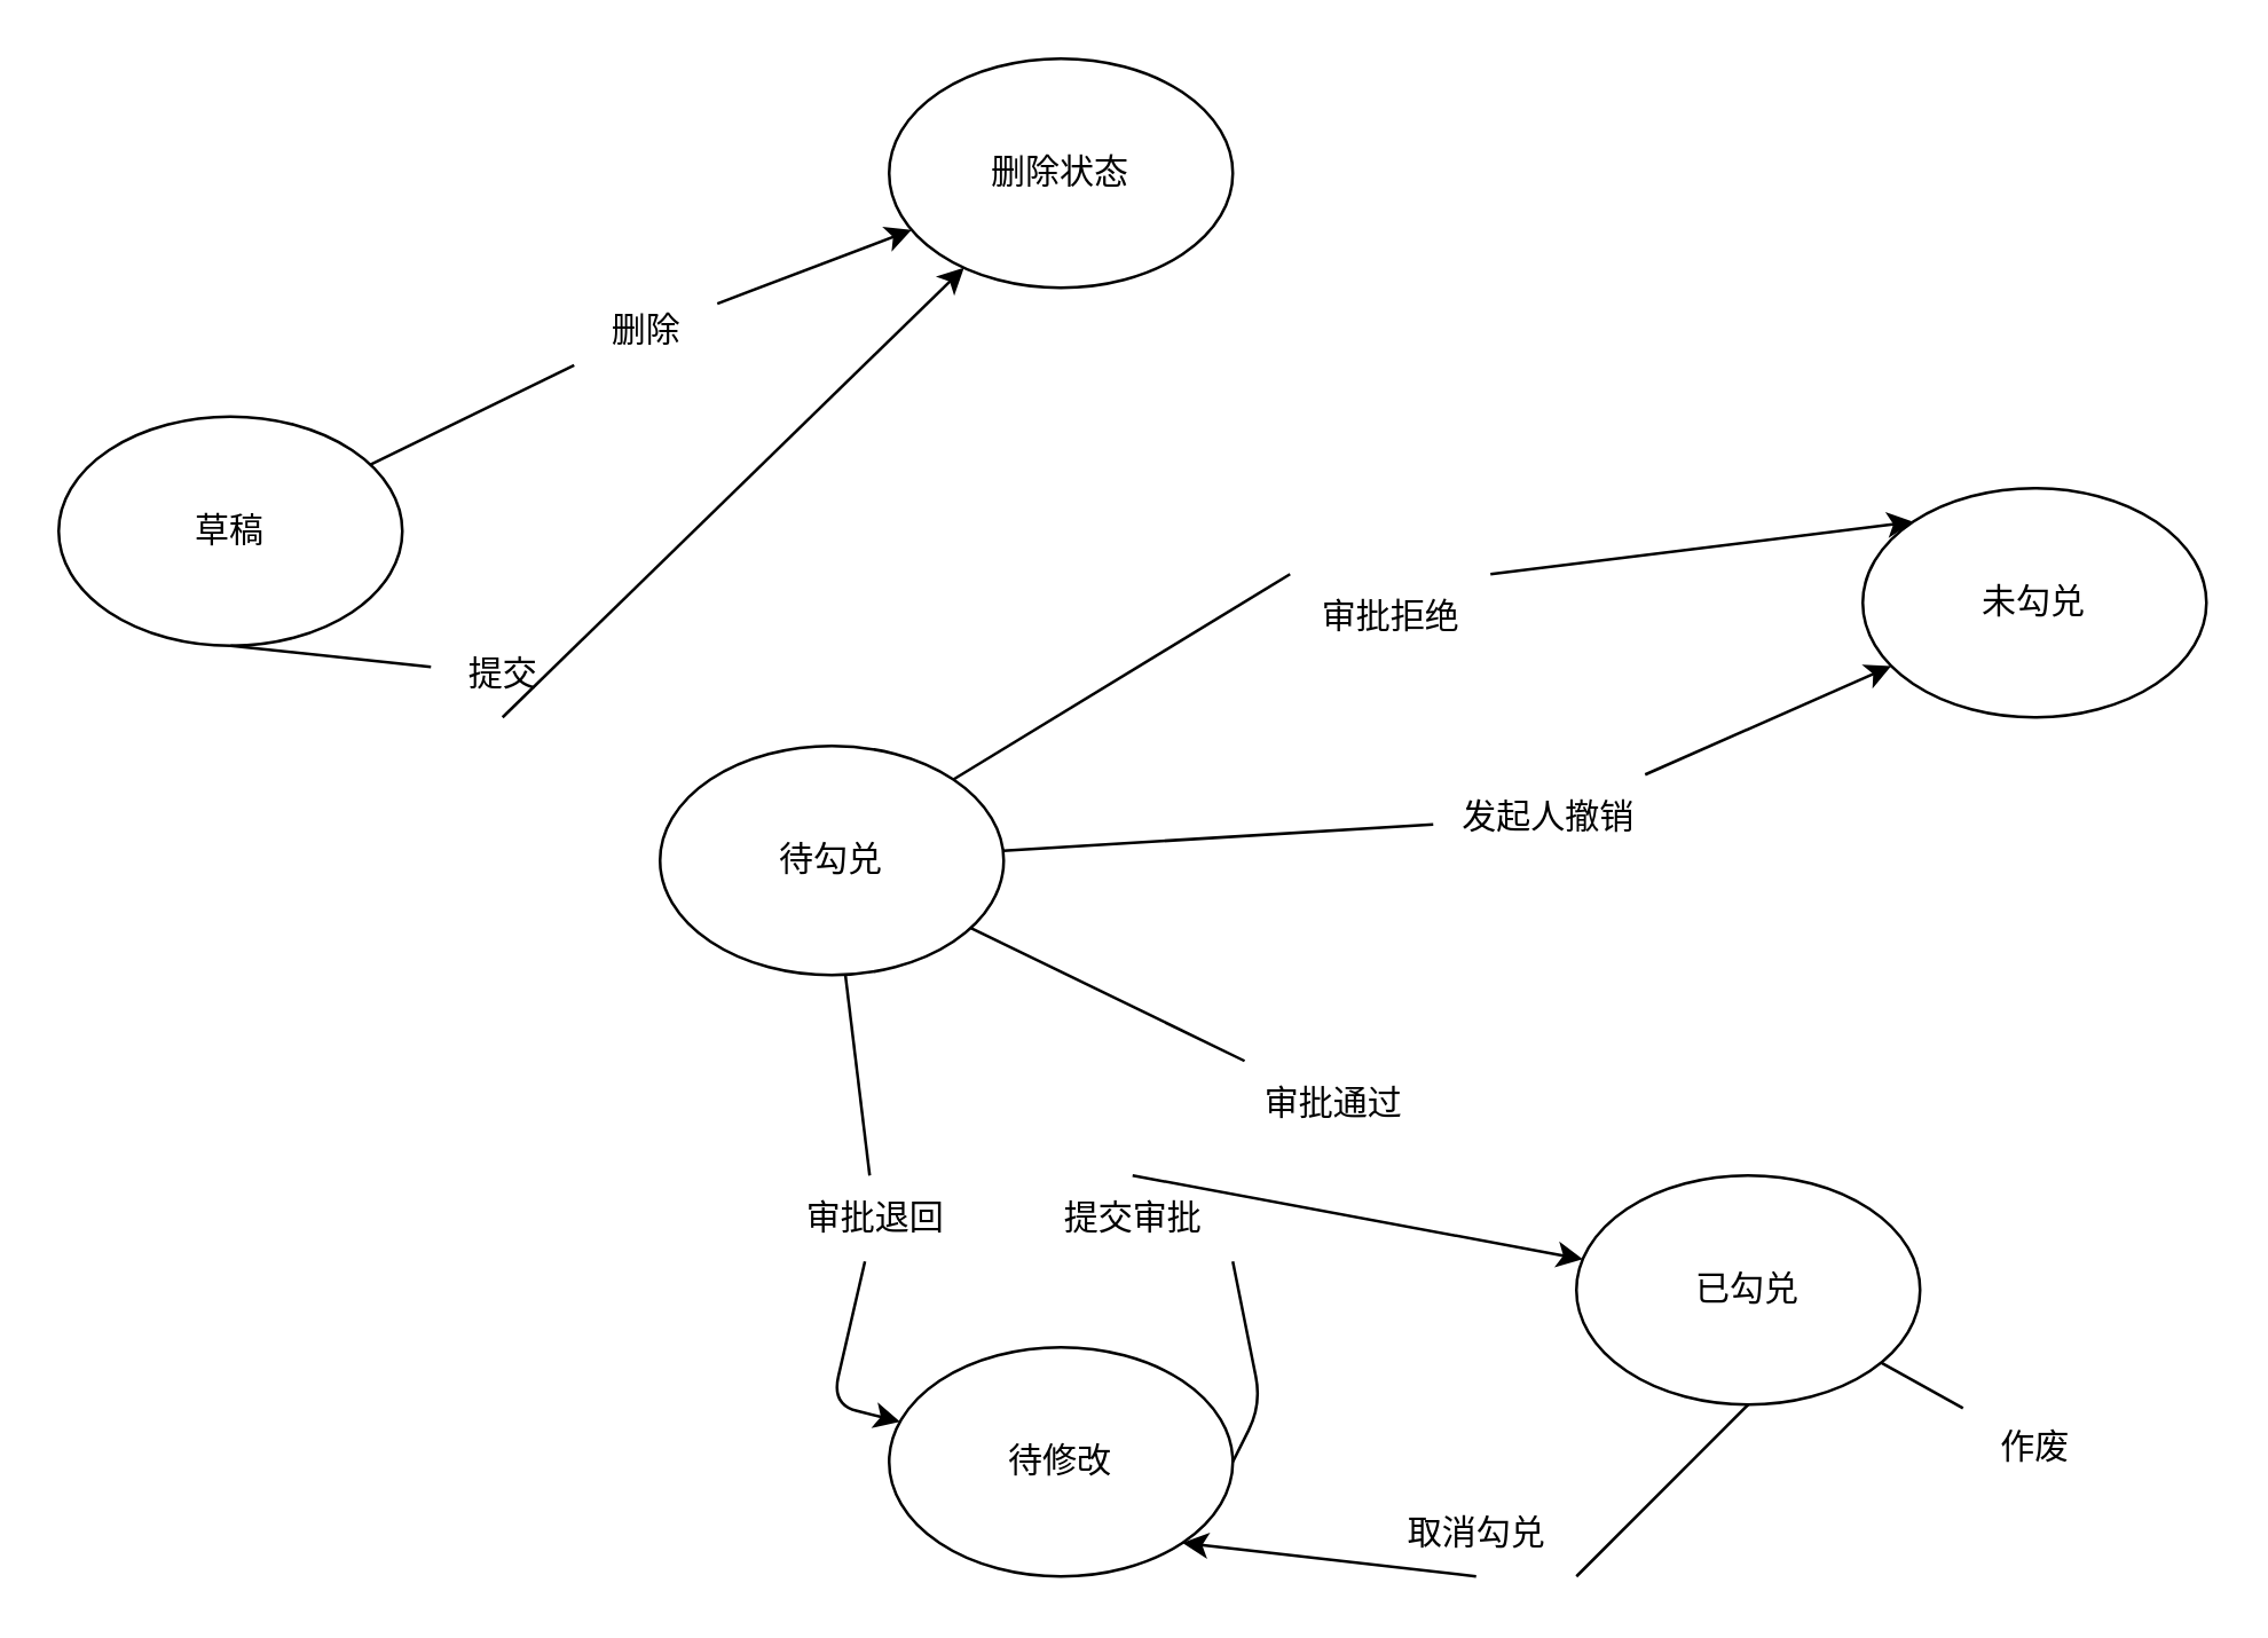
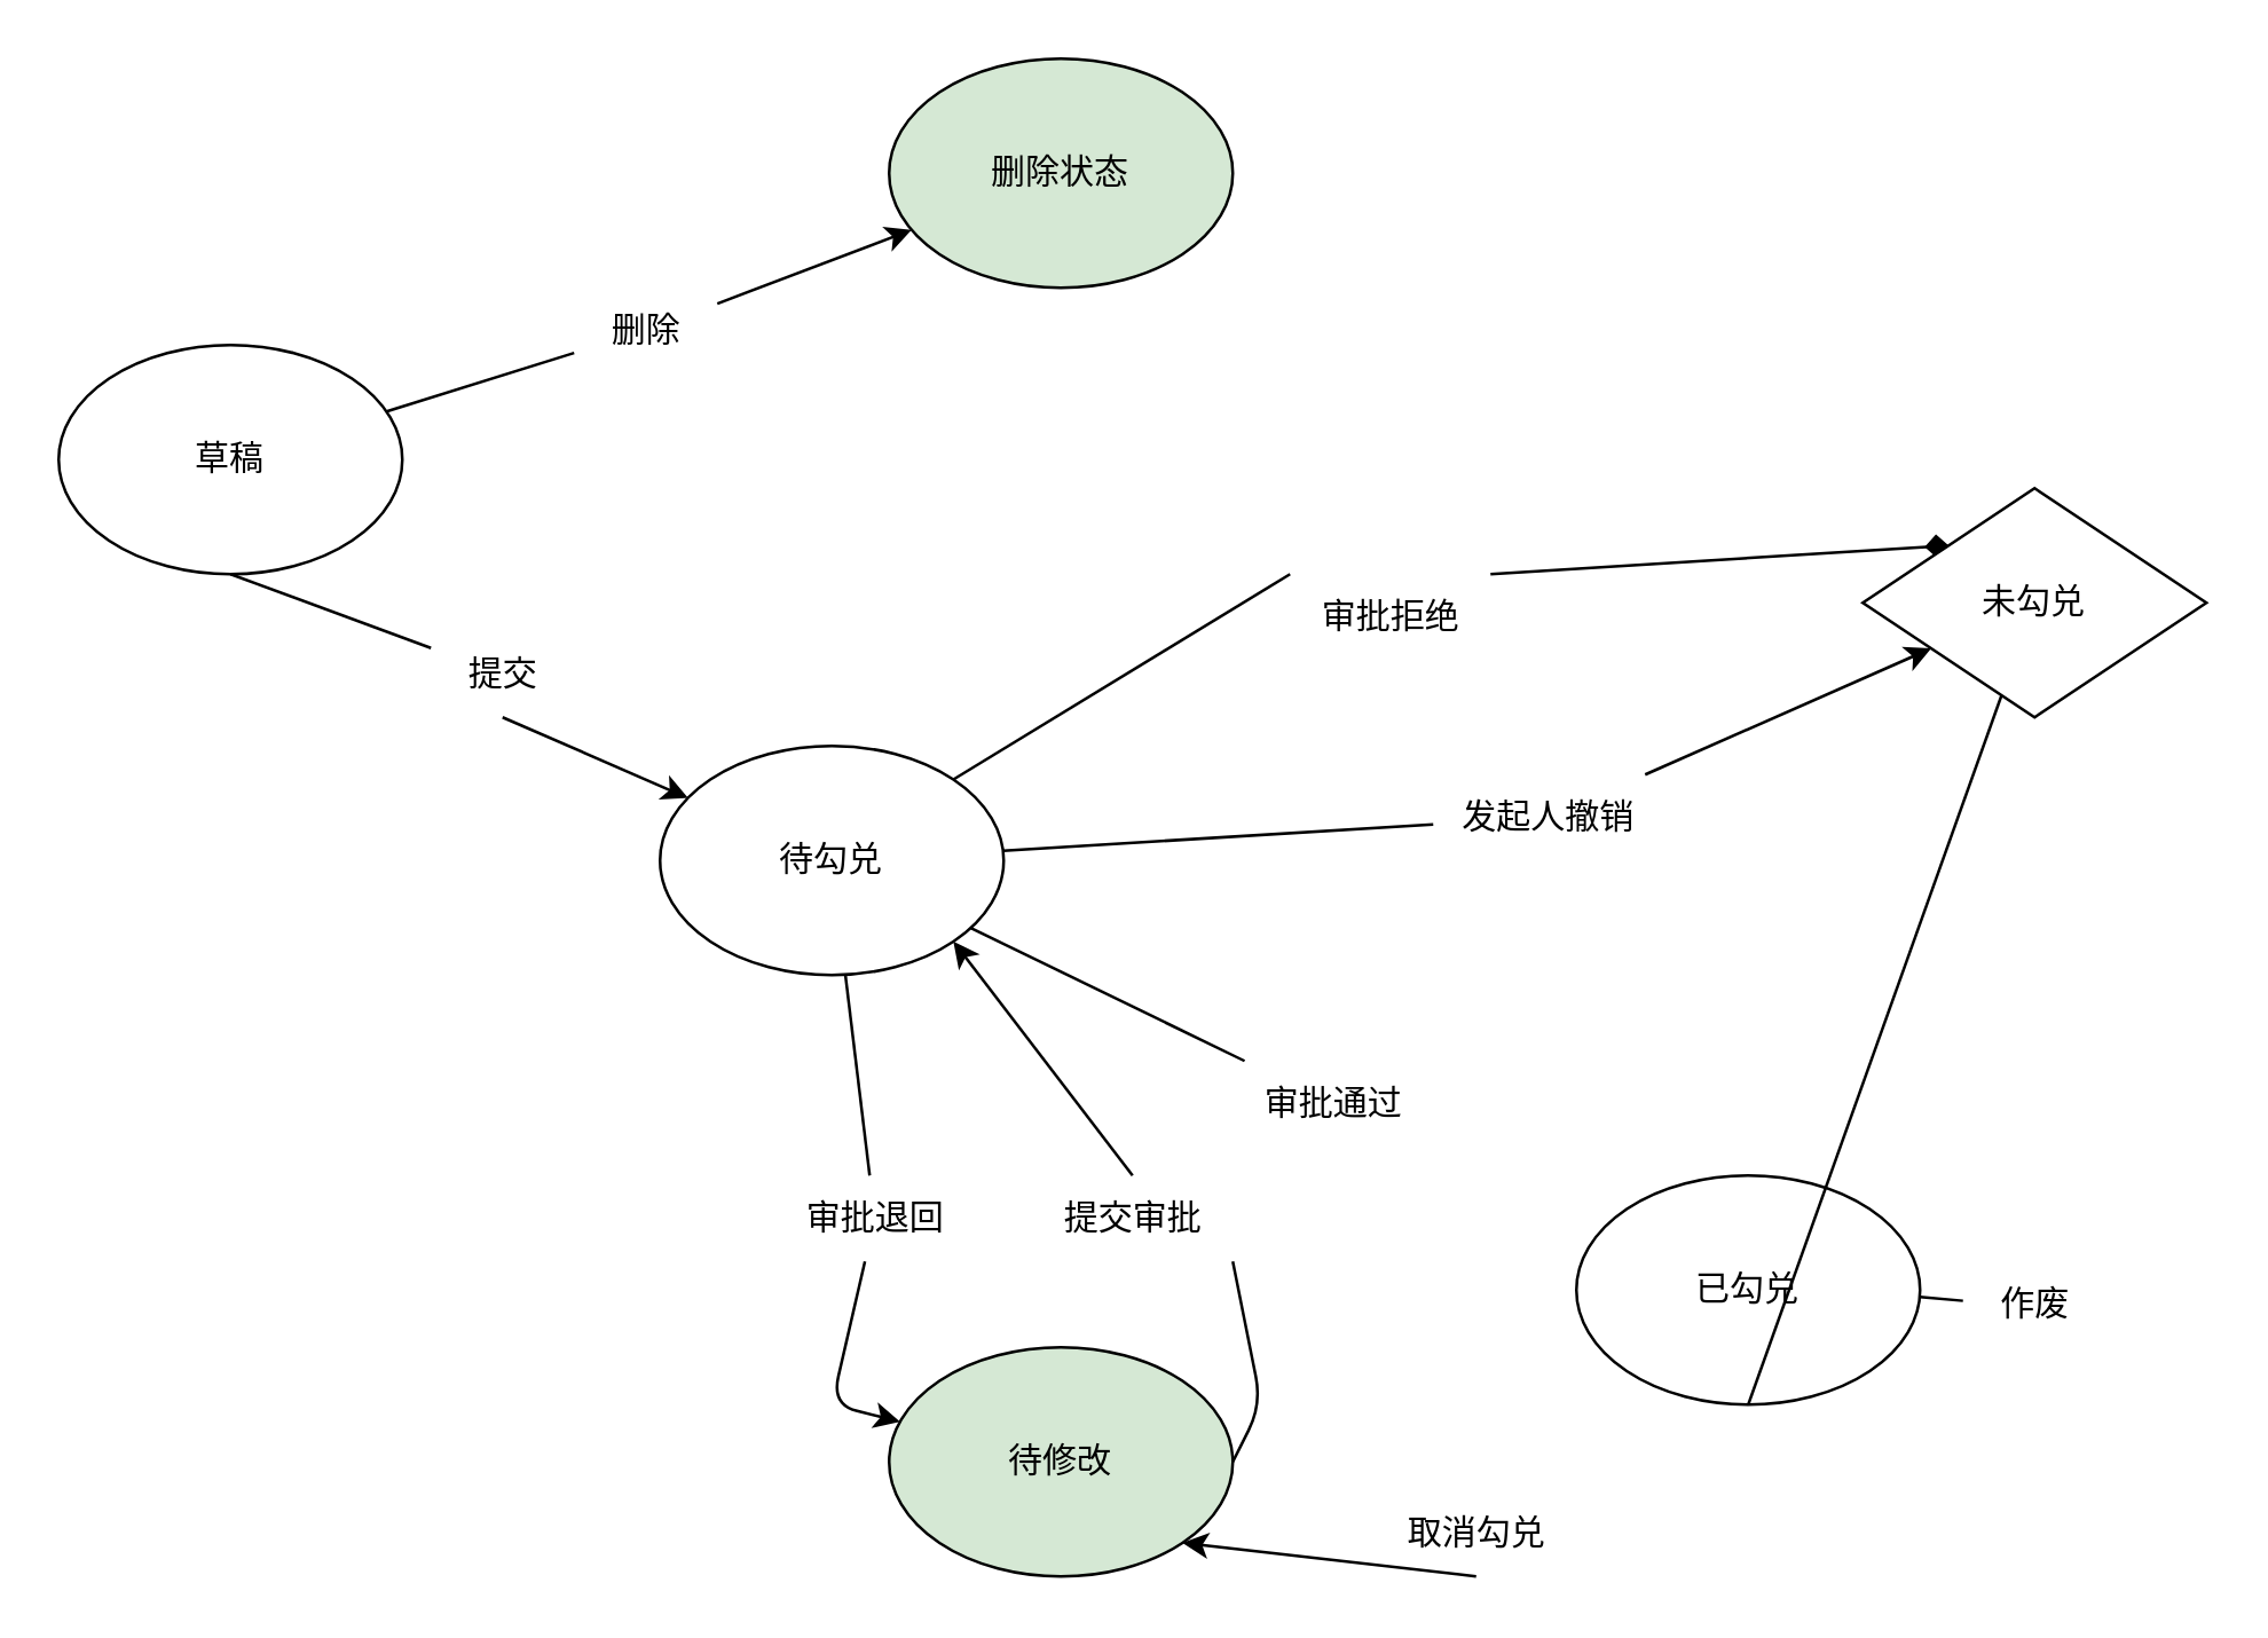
- <mxCell id="30" value="删除状态" style="ellipse;whiteSpace=wrap;html=1;" vertex="1" parent="1"><mxGeometry x="310" y="20" width="120" height="80" as="geometry" /></mxCell>
+ <mxCell id="30" value="删除状态" style="ellipse;whiteSpace=wrap;html=1;fillColor=#d5e8d4;" vertex="1" parent="1"><mxGeometry x="310" y="20" width="120" height="80" as="geometry" /></mxCell>
- <mxCell id="25" style="edgeStyle=none;html=1;exitX=0.5;exitY=1;exitDx=0;exitDy=0;startArrow=none;" edge="1" parent="1" source="29" target="30"><mxGeometry relative="1" as="geometry" /></mxCell>
+ <mxCell id="25" style="edgeStyle=none;html=1;exitX=0.5;exitY=1;exitDx=0;exitDy=0;startArrow=none;" edge="1" parent="1" source="29" target="5"><mxGeometry relative="1" as="geometry" /></mxCell>
- <mxCell id="27" value="草稿" style="ellipse;whiteSpace=wrap;html=1;" vertex="1" parent="1"><mxGeometry x="20" y="145" width="120" height="80" as="geometry" /></mxCell>
+ <mxCell id="27" value="草稿" style="ellipse;whiteSpace=wrap;html=1;" vertex="1" parent="1"><mxGeometry x="20" y="120" width="120" height="80" as="geometry" /></mxCell>
- <mxCell id="3" style="edgeStyle=none;html=1;exitX=1;exitY=0;exitDx=0;exitDy=0;entryX=0;entryY=0;entryDx=0;entryDy=0;startArrow=none;" edge="1" parent="1" source="12" target="10"><mxGeometry relative="1" as="geometry" /></mxCell>
+ <mxCell id="3" style="edgeStyle=none;html=1;exitX=1;exitY=0;exitDx=0;exitDy=0;entryX=0;entryY=0;entryDx=0;entryDy=0;startArrow=none;endArrow=diamond;" edge="1" parent="1" source="12" target="10"><mxGeometry relative="1" as="geometry" /></mxCell>
- <mxCell id="10" value="未勾兑" style="ellipse;whiteSpace=wrap;html=1;" vertex="1" parent="1"><mxGeometry x="650" y="170" width="120" height="80" as="geometry" /></mxCell>
+ <mxCell id="10" value="未勾兑" style="rhombus;whiteSpace=wrap;html=1;" vertex="1" parent="1"><mxGeometry x="650" y="170" width="120" height="80" as="geometry" /></mxCell>
- <mxCell id="15" style="edgeStyle=none;html=1;exitX=0.5;exitY=0;exitDx=0;exitDy=0;startArrow=none;" edge="1" parent="1" source="20" target="7"><mxGeometry relative="1" as="geometry" /></mxCell>
+ <mxCell id="15" style="edgeStyle=none;html=1;exitX=0.5;exitY=0;exitDx=0;exitDy=0;entryX=1;entryY=1;entryDx=0;entryDy=0;startArrow=none;" edge="1" parent="1" source="20" target="5"><mxGeometry relative="1" as="geometry" /></mxCell>
- <mxCell id="24" value="作废" style="text;html=1;align=center;verticalAlign=middle;resizable=0;points=[];autosize=1;strokeColor=none;fillColor=none;" vertex="1" parent="1"><mxGeometry x="685" y="490" width="50" height="30" as="geometry" /></mxCell>
+ <mxCell id="24" value="作废" style="text;html=1;align=center;verticalAlign=middle;resizable=0;points=[];autosize=1;strokeColor=none;fillColor=none;" vertex="1" parent="1"><mxGeometry x="685" y="440" width="50" height="30" as="geometry" /></mxCell>
- <mxCell id="16" value="待修改" style="ellipse;whiteSpace=wrap;html=1;" vertex="1" parent="1"><mxGeometry x="310" y="470" width="120" height="80" as="geometry" /></mxCell>
+ <mxCell id="16" value="待修改" style="ellipse;whiteSpace=wrap;html=1;fillColor=#d5e8d4;" vertex="1" parent="1"><mxGeometry x="310" y="470" width="120" height="80" as="geometry" /></mxCell>
- <mxCell id="21" value="" style="edgeStyle=none;html=1;exitX=0.5;exitY=1;exitDx=0;exitDy=0;entryX=1;entryY=1;entryDx=0;entryDy=0;endArrow=none;" edge="1" parent="1" source="7" target="22"><mxGeometry relative="1" as="geometry"><mxPoint x="610" y="490" as="sourcePoint" /><mxPoint x="412.426" y="538.284" as="targetPoint" /></mxGeometry></mxCell>
+ <mxCell id="21" value="" style="edgeStyle=none;html=1;exitX=0.5;exitY=1;exitDx=0;exitDy=0;endArrow=none;" edge="1" parent="1" source="7" target="10"><mxGeometry relative="1" as="geometry"><mxPoint x="610" y="490" as="sourcePoint" /><mxPoint x="412.426" y="538.284" as="targetPoint" /></mxGeometry></mxCell>
